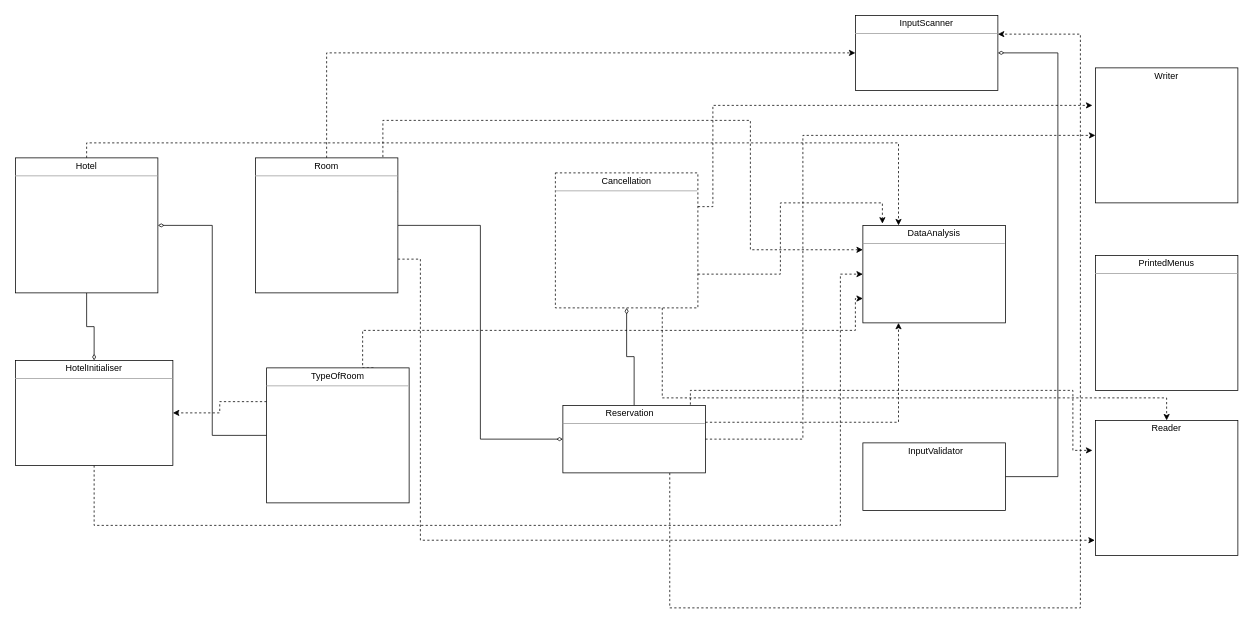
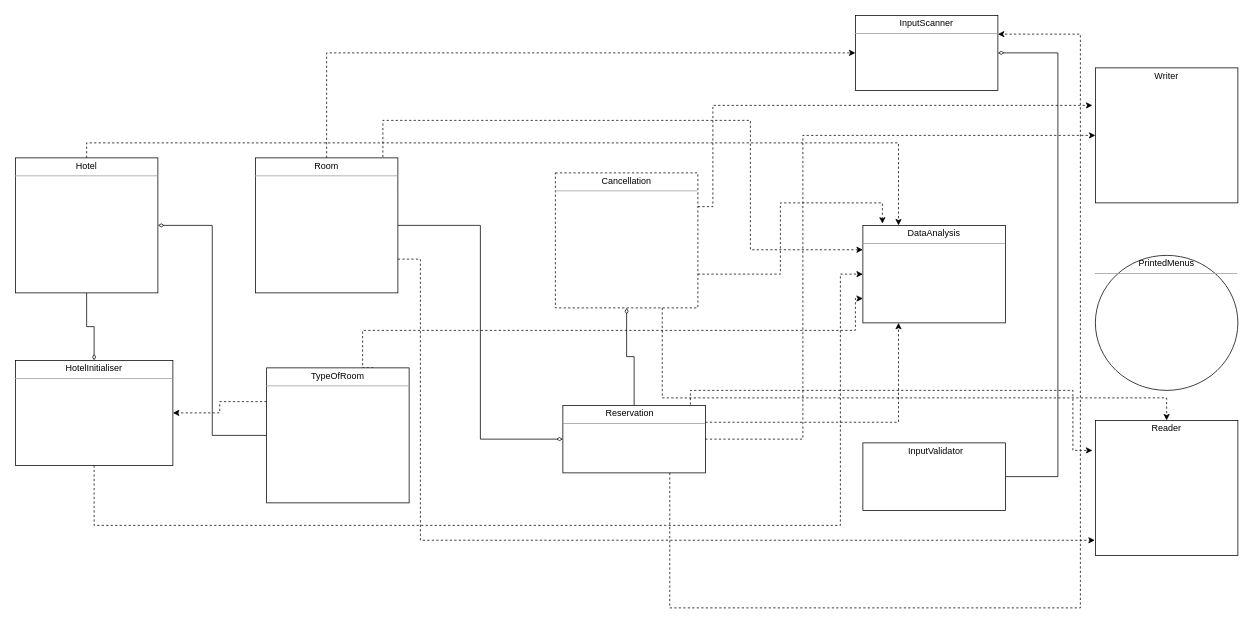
- <mxCell id="31" value="&lt;p style=&quot;margin: 0px ; margin-top: 4px ; text-align: center&quot;&gt;PrintedMenus&lt;/p&gt;&lt;hr size=&quot;1&quot;&gt;&lt;p style=&quot;margin: 0px ; margin-left: 4px&quot;&gt;&lt;br&gt;&lt;/p&gt;" style="verticalAlign=top;align=left;overflow=fill;fontSize=12;fontFamily=Helvetica;html=1;rounded=0;shadow=0;comic=0;labelBackgroundColor=none;strokeWidth=1" parent="1" vertex="1"><mxGeometry x="1460" y="340" width="190" height="180" as="geometry" /></mxCell>
+ <mxCell id="31" value="&lt;p style=&quot;margin: 0px ; margin-top: 4px ; text-align: center&quot;&gt;PrintedMenus&lt;/p&gt;&lt;hr size=&quot;1&quot;&gt;&lt;p style=&quot;margin: 0px ; margin-left: 4px&quot;&gt;&lt;br&gt;&lt;/p&gt;" style="ellipse;verticalAlign=top;align=left;overflow=fill;fontSize=12;fontFamily=Helvetica;html=1;shadow=0;comic=0;labelBackgroundColor=none;strokeWidth=1;" parent="1" vertex="1"><mxGeometry x="1460" y="340" width="190" height="180" as="geometry" /></mxCell>
